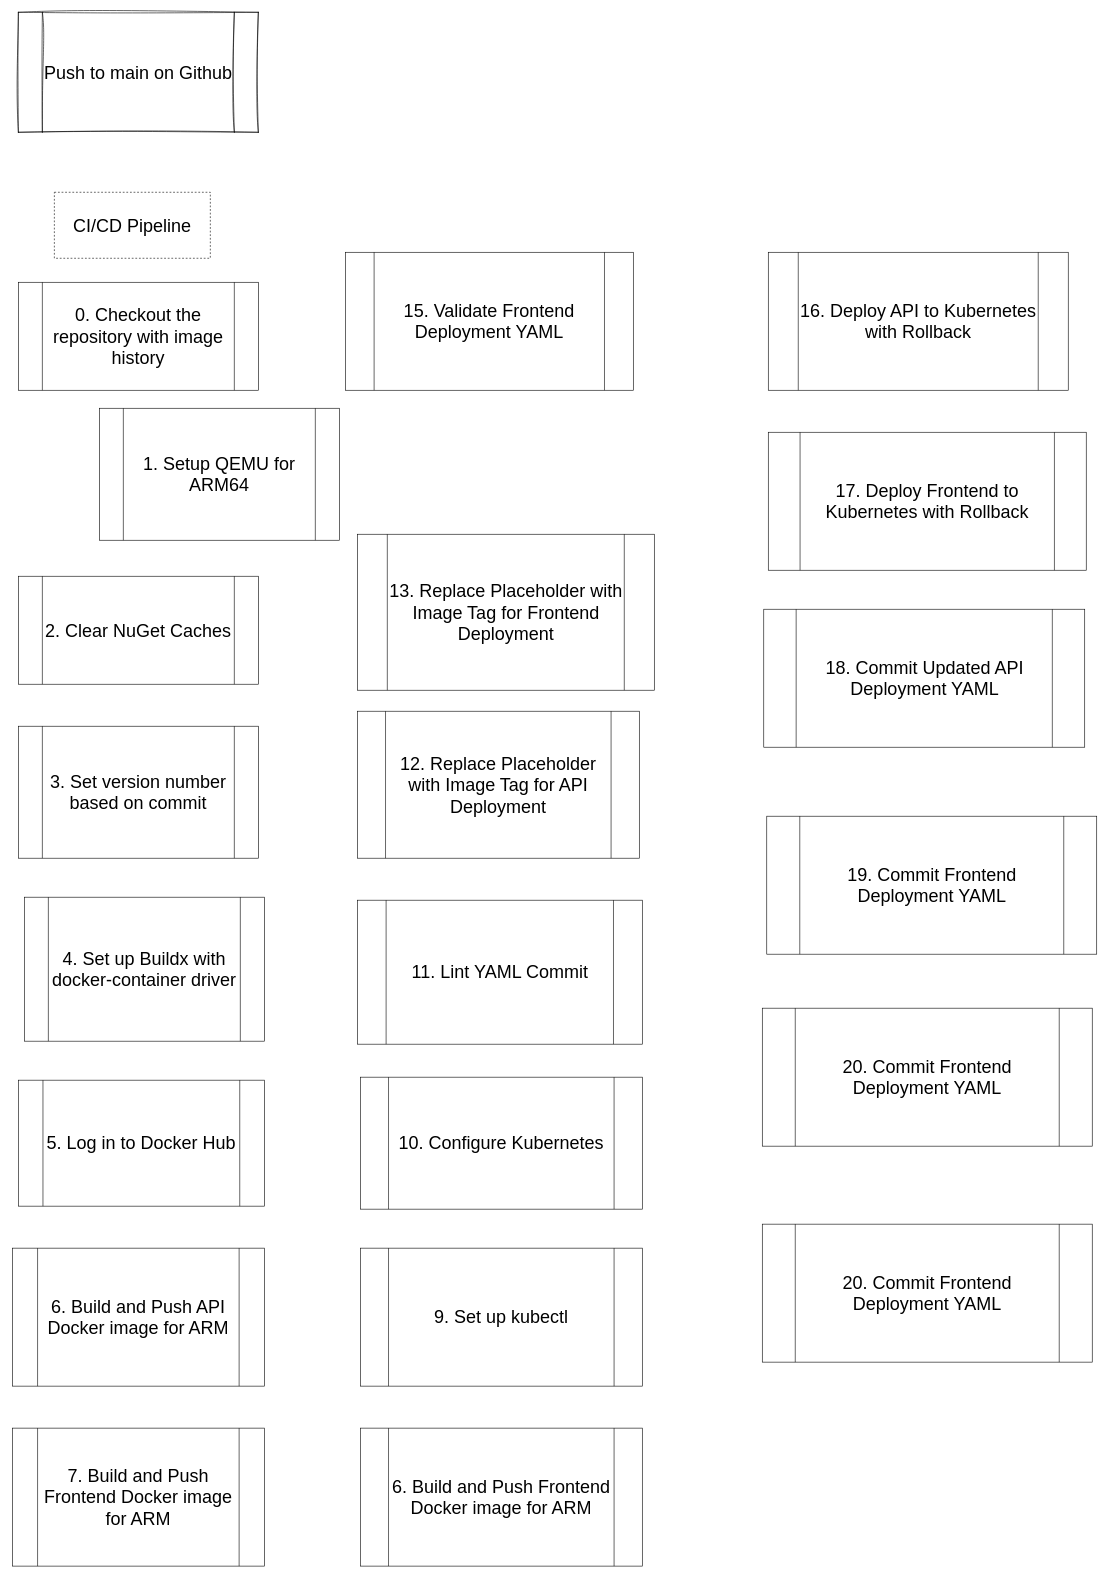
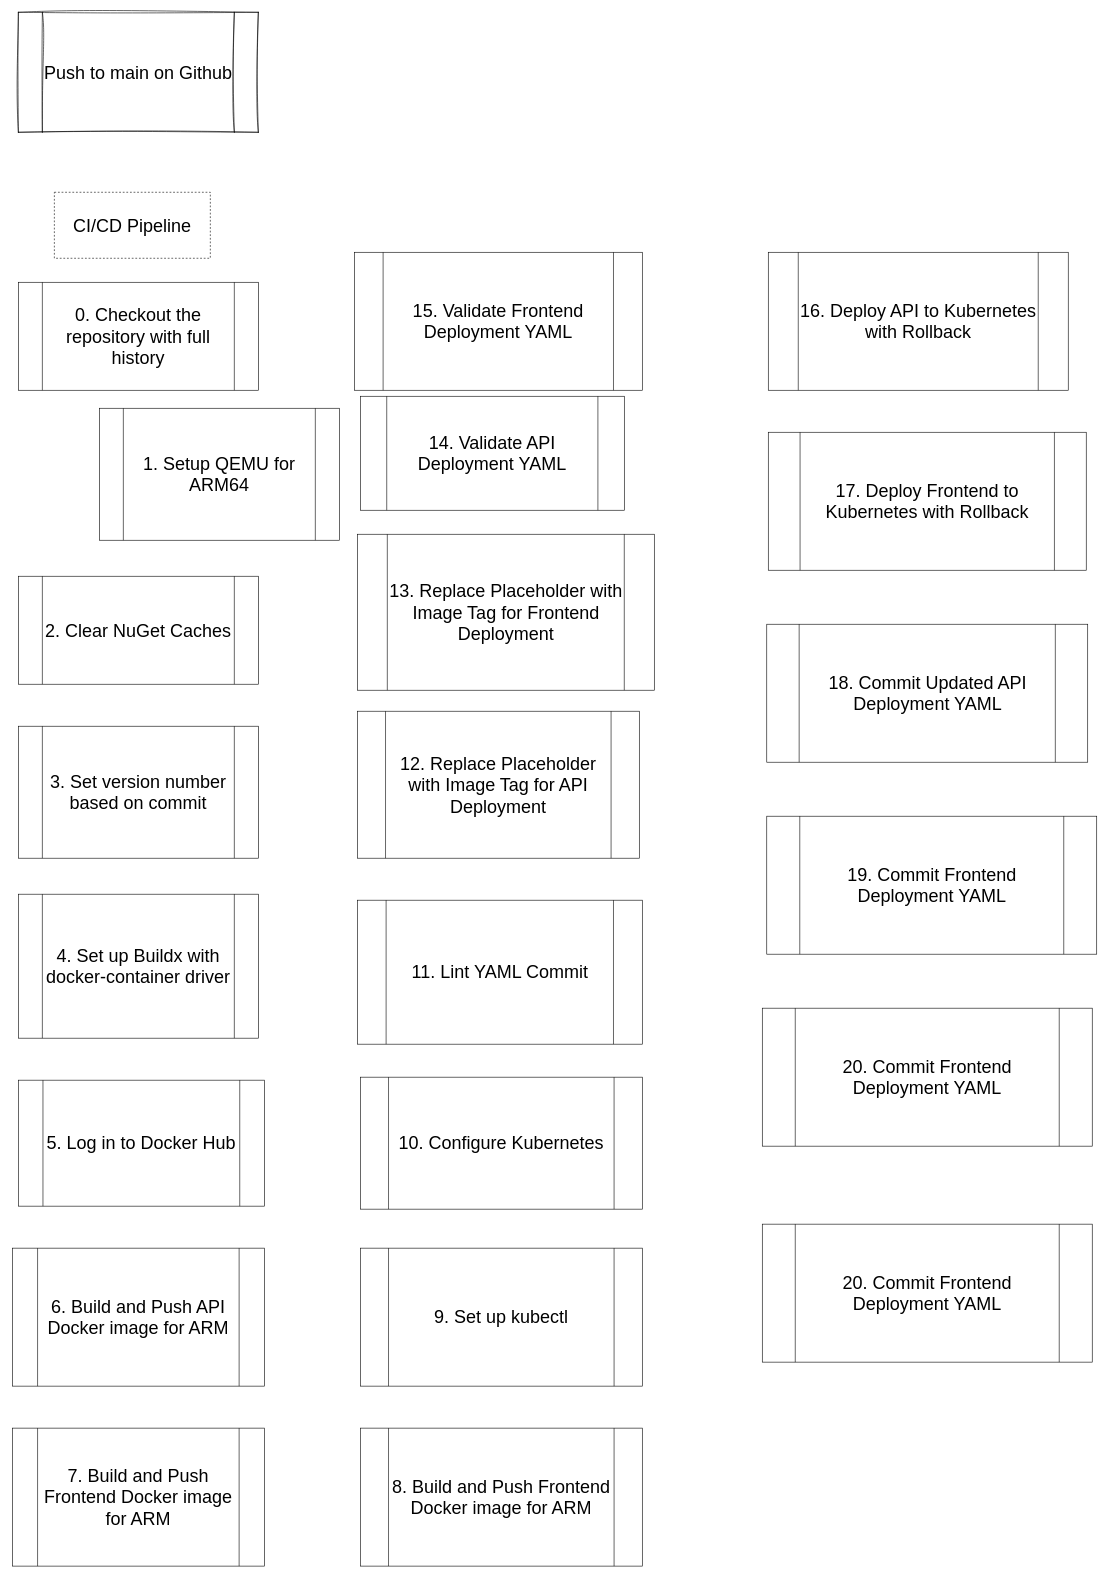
- <mxCell id="18" value="&lt;font style=&quot;font-size: 30px;&quot;&gt;15.&amp;nbsp;Validate Frontend Deployment YAML&lt;/font&gt;" style="shape=process;whiteSpace=wrap;html=1;backgroundOutline=1;" vertex="1" parent="1"><mxGeometry x="575" y="420" width="480" height="230" as="geometry" /></mxCell>
+ <mxCell id="18" value="&lt;font style=&quot;font-size: 30px;&quot;&gt;15.&amp;nbsp;Validate Frontend Deployment YAML&lt;/font&gt;" style="shape=process;whiteSpace=wrap;html=1;backgroundOutline=1;" vertex="1" parent="1"><mxGeometry x="590" y="420" width="480" height="230" as="geometry" /></mxCell>
- <mxCell id="3" value="&lt;font style=&quot;font-size: 30px;&quot;&gt;0. Checkout the repository with image history&lt;/font&gt;" style="shape=process;whiteSpace=wrap;html=1;backgroundOutline=1;" vertex="1" parent="1"><mxGeometry x="30" y="470" width="400" height="180" as="geometry" /></mxCell>
+ <mxCell id="3" value="&lt;font style=&quot;font-size: 30px;&quot;&gt;0. Checkout the repository with full history&lt;/font&gt;" style="shape=process;whiteSpace=wrap;html=1;backgroundOutline=1;" vertex="1" parent="1"><mxGeometry x="30" y="470" width="400" height="180" as="geometry" /></mxCell>
+ <mxCell id="17" value="&lt;font style=&quot;font-size: 30px;&quot;&gt;14.&amp;nbsp;Validate API Deployment YAML&lt;/font&gt;" style="shape=process;whiteSpace=wrap;html=1;backgroundOutline=1;" vertex="1" parent="1"><mxGeometry x="600" y="660" width="440" height="190" as="geometry" /></mxCell>
- <mxCell id="21" value="&lt;font style=&quot;font-size: 30px;&quot;&gt;18.&amp;nbsp;Commit Updated API Deployment YAML&lt;/font&gt;" style="shape=process;whiteSpace=wrap;html=1;backgroundOutline=1;" vertex="1" parent="1"><mxGeometry x="1272.5" y="1015" width="535" height="230" as="geometry" /></mxCell>
+ <mxCell id="21" value="&lt;font style=&quot;font-size: 30px;&quot;&gt;18.&amp;nbsp;Commit Updated API Deployment YAML&lt;/font&gt;" style="shape=process;whiteSpace=wrap;html=1;backgroundOutline=1;" vertex="1" parent="1"><mxGeometry x="1277.5" y="1040" width="535" height="230" as="geometry" /></mxCell>
- <mxCell id="7" value="&lt;font style=&quot;font-size: 30px;&quot;&gt;4. Set up Buildx&amp;nbsp;with docker-container driver&lt;/font&gt;" style="shape=process;whiteSpace=wrap;html=1;backgroundOutline=1;" vertex="1" parent="1"><mxGeometry x="40" y="1495" width="400" height="240" as="geometry" /></mxCell>
+ <mxCell id="7" value="&lt;font style=&quot;font-size: 30px;&quot;&gt;4. Set up Buildx&amp;nbsp;with docker-container driver&lt;/font&gt;" style="shape=process;whiteSpace=wrap;html=1;backgroundOutline=1;" vertex="1" parent="1"><mxGeometry x="30" y="1490" width="400" height="240" as="geometry" /></mxCell>
- <mxCell id="11" value="&lt;font style=&quot;font-size: 30px;&quot;&gt;6.&amp;nbsp;Build and Push Frontend Docker image for ARM&lt;/font&gt;" style="shape=process;whiteSpace=wrap;html=1;backgroundOutline=1;" vertex="1" parent="1"><mxGeometry x="600" y="2380" width="470" height="230" as="geometry" /></mxCell>
+ <mxCell id="11" value="&lt;font style=&quot;font-size: 30px;&quot;&gt;8.&amp;nbsp;Build and Push Frontend Docker image for ARM&lt;/font&gt;" style="shape=process;whiteSpace=wrap;html=1;backgroundOutline=1;" vertex="1" parent="1"><mxGeometry x="600" y="2380" width="470" height="230" as="geometry" /></mxCell>
